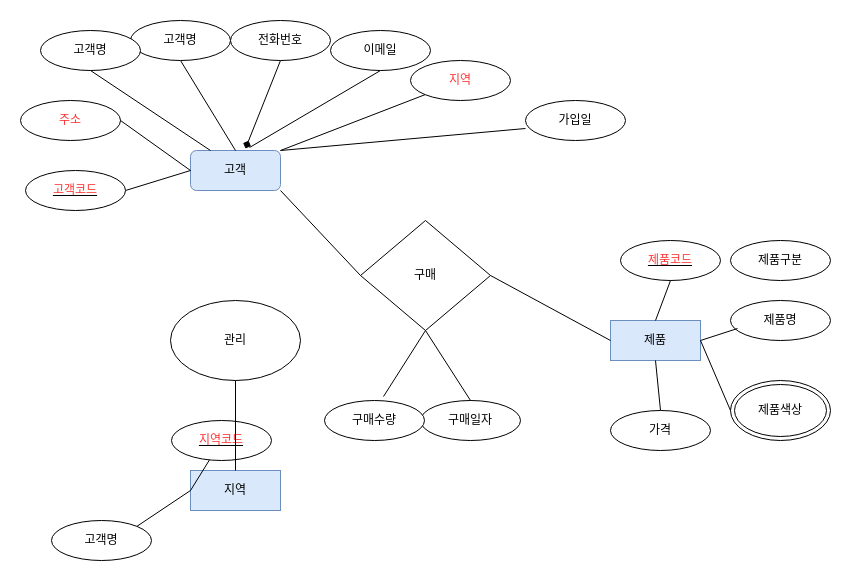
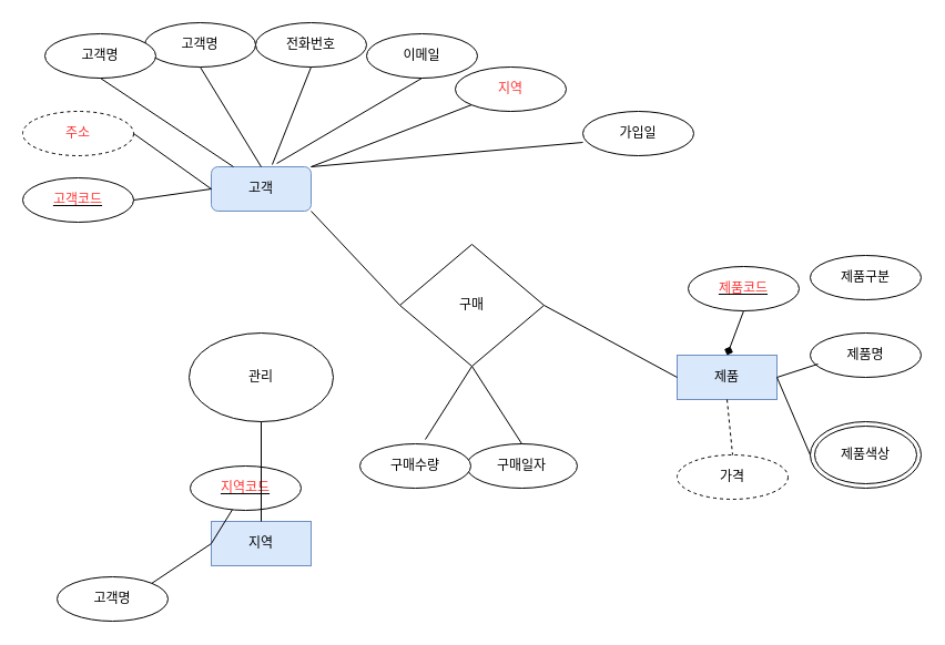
- <mxCell id="34" value="&lt;font color=&quot;#ff3333&quot;&gt;주소&lt;/font&gt;" style="ellipse;whiteSpace=wrap;html=1;align=center;" vertex="1" parent="1"><mxGeometry x="20" y="100" width="100" height="40" as="geometry" /></mxCell>
+ <mxCell id="34" value="&lt;font color=&quot;#ff3333&quot;&gt;주소&lt;/font&gt;" style="ellipse;whiteSpace=wrap;html=1;align=center;dashed=1;" vertex="1" parent="1"><mxGeometry x="20" y="100" width="100" height="40" as="geometry" /></mxCell>
- <mxCell id="10" value="" style="endArrow=diamond;html=1;rounded=0;entryX=0.611;entryY=-0.05;entryDx=0;entryDy=0;exitX=0.5;exitY=1;exitDx=0;exitDy=0;entryPerimeter=0;" parent="1" source="5" target="2" edge="1"><mxGeometry relative="1" as="geometry"><mxPoint x="220" y="230" as="sourcePoint" /><mxPoint x="345" y="310" as="targetPoint" /></mxGeometry></mxCell>
+ <mxCell id="10" value="" style="endArrow=none;html=1;rounded=0;entryX=0.611;entryY=-0.05;entryDx=0;entryDy=0;exitX=0.5;exitY=1;exitDx=0;exitDy=0;entryPerimeter=0;" parent="1" source="5" target="2" edge="1"><mxGeometry relative="1" as="geometry"><mxPoint x="220" y="230" as="sourcePoint" /><mxPoint x="345" y="310" as="targetPoint" /></mxGeometry></mxCell>
- <mxCell id="16" value="&lt;font color=&quot;#ff3333&quot;&gt;고객코드&lt;/font&gt;" style="ellipse;whiteSpace=wrap;html=1;align=center;fontStyle=4;" parent="1" vertex="1"><mxGeometry x="25" y="170" width="100" height="40" as="geometry" /></mxCell>
+ <mxCell id="16" value="&lt;font color=&quot;#ff3333&quot;&gt;고객코드&lt;/font&gt;" style="ellipse;whiteSpace=wrap;html=1;align=center;fontStyle=4;" parent="1" vertex="1"><mxGeometry x="20" y="160" width="100" height="40" as="geometry" /></mxCell>
- <mxCell id="25" value="제품구분" style="ellipse;whiteSpace=wrap;html=1;align=center;" vertex="1" parent="1"><mxGeometry x="730" y="240" width="100" height="40" as="geometry" /></mxCell>
+ <mxCell id="25" value="제품구분" style="ellipse;whiteSpace=wrap;html=1;align=center;" vertex="1" parent="1"><mxGeometry x="730" y="230" width="100" height="40" as="geometry" /></mxCell>
- <mxCell id="28" value="" style="endArrow=none;html=1;rounded=0;entryX=0.5;entryY=0;entryDx=0;entryDy=0;exitX=0.5;exitY=1;exitDx=0;exitDy=0;" edge="1" parent="1" source="23" target="22"><mxGeometry width="50" height="50" relative="1" as="geometry"><mxPoint x="400" y="480" as="sourcePoint" /><mxPoint x="520" y="460" as="targetPoint" /></mxGeometry></mxCell>
+ <mxCell id="28" value="" style="endArrow=diamond;html=1;rounded=0;entryX=0.5;entryY=0;entryDx=0;entryDy=0;exitX=0.5;exitY=1;exitDx=0;exitDy=0;" edge="1" parent="1" source="23" target="22"><mxGeometry width="50" height="50" relative="1" as="geometry"><mxPoint x="400" y="480" as="sourcePoint" /><mxPoint x="520" y="460" as="targetPoint" /></mxGeometry></mxCell>
- <mxCell id="31" value="" style="endArrow=none;html=1;rounded=0;entryX=0.5;entryY=0;entryDx=0;entryDy=0;exitX=0.5;exitY=1;exitDx=0;exitDy=0;" edge="1" parent="1" source="22" target="27"><mxGeometry width="50" height="50" relative="1" as="geometry"><mxPoint x="440" y="520" as="sourcePoint" /><mxPoint x="560" y="500" as="targetPoint" /></mxGeometry></mxCell>
+ <mxCell id="31" value="" style="endArrow=none;html=1;rounded=0;entryX=0.5;entryY=0;entryDx=0;entryDy=0;exitX=0.5;exitY=1;exitDx=0;exitDy=0;dashed=1;" edge="1" parent="1" source="22" target="27"><mxGeometry width="50" height="50" relative="1" as="geometry"><mxPoint x="440" y="520" as="sourcePoint" /><mxPoint x="560" y="500" as="targetPoint" /></mxGeometry></mxCell>
- <mxCell id="27" value="가격" style="ellipse;whiteSpace=wrap;html=1;align=center;" vertex="1" parent="1"><mxGeometry x="610" y="410" width="100" height="40" as="geometry" /></mxCell>
+ <mxCell id="27" value="가격" style="ellipse;whiteSpace=wrap;html=1;align=center;dashed=1;" vertex="1" parent="1"><mxGeometry x="610" y="410" width="100" height="40" as="geometry" /></mxCell>
